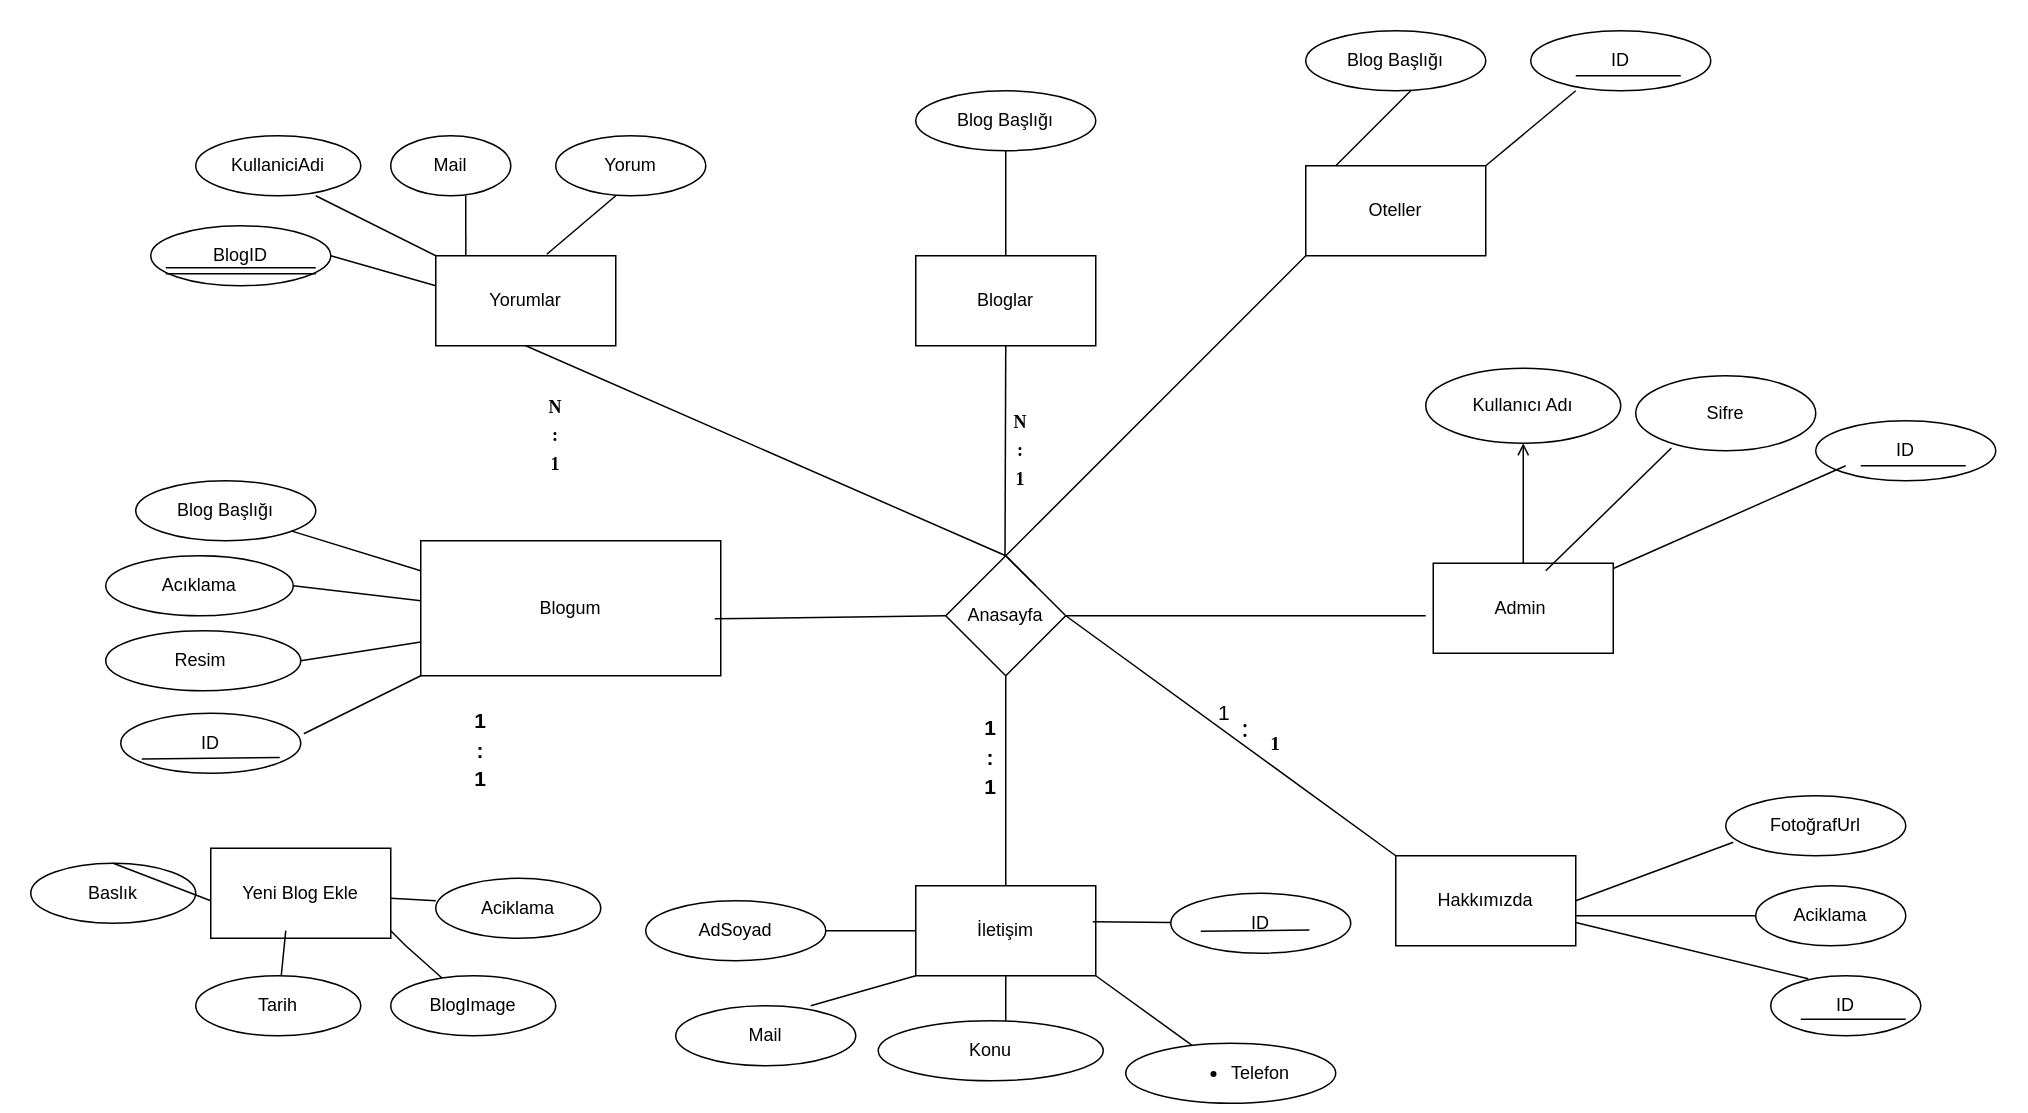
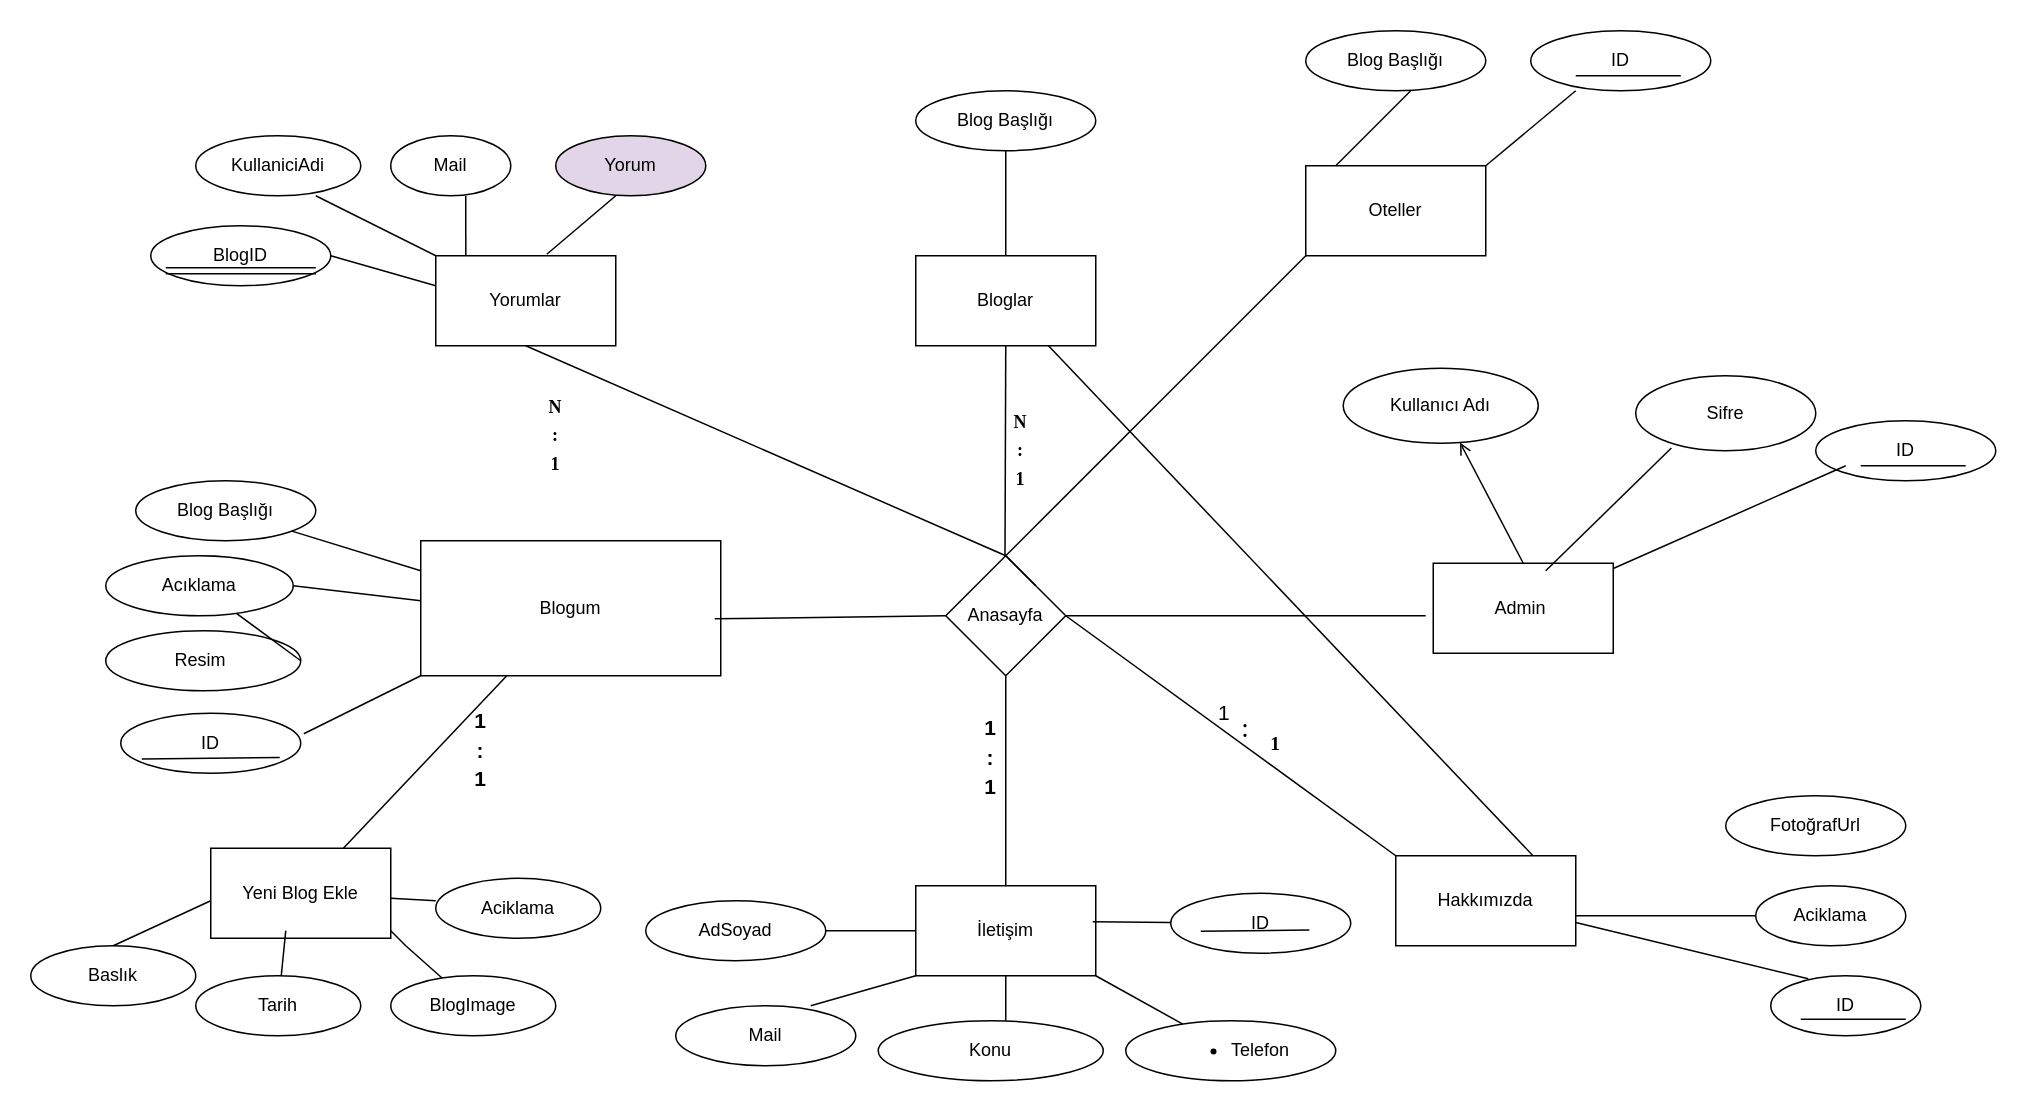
- <mxCell id="30" value="Yorum" style="ellipse;whiteSpace=wrap;html=1;" parent="1" vertex="1"><mxGeometry x="370" y="90" width="100" height="40" as="geometry" /></mxCell>
+ <mxCell id="30" value="Yorum" style="ellipse;whiteSpace=wrap;html=1;fillColor=#e1d5e7;" parent="1" vertex="1"><mxGeometry x="370" y="90" width="100" height="40" as="geometry" /></mxCell>
- <mxCell id="70" value="Kullanıcı Adı" style="ellipse;whiteSpace=wrap;html=1;" vertex="1" parent="1"><mxGeometry x="950" y="245" width="130" height="50" as="geometry" /></mxCell>
+ <mxCell id="70" value="Kullanıcı Adı" style="ellipse;whiteSpace=wrap;html=1;" vertex="1" parent="1"><mxGeometry x="895" y="245" width="130" height="50" as="geometry" /></mxCell>
- <mxCell id="15" value="" style="endArrow=none;html=1;rounded=0;exitX=1;exitY=0.5;exitDx=0;exitDy=0;entryX=0;entryY=0.75;entryDx=0;entryDy=0;" parent="1" source="13" target="5" edge="1"><mxGeometry width="50" height="50" relative="1" as="geometry"><mxPoint x="220" y="470" as="sourcePoint" /><mxPoint x="270" y="420" as="targetPoint" /></mxGeometry></mxCell>
+ <mxCell id="15" value="" style="endArrow=none;html=1;rounded=0;exitX=1;exitY=0.5;exitDx=0;exitDy=0;" parent="1" source="13" target="12" edge="1"><mxGeometry width="50" height="50" relative="1" as="geometry"><mxPoint x="220" y="470" as="sourcePoint" /><mxPoint x="270" y="420" as="targetPoint" /></mxGeometry></mxCell>
+ <mxCell id="8" value="" style="endArrow=none;html=1;rounded=0;" parent="1" source="9" target="5" edge="1"><mxGeometry width="50" height="50" relative="1" as="geometry"><mxPoint x="360" y="510" as="sourcePoint" /><mxPoint x="290" y="360" as="targetPoint" /><Array as="points" /></mxGeometry></mxCell>
- <mxCell id="27" value="" style="endArrow=none;html=1;rounded=0;exitX=1;exitY=0.5;exitDx=0;exitDy=0;entryX=0.042;entryY=0.775;entryDx=0;entryDy=0;entryPerimeter=0;" parent="1" source="48" target="26" edge="1"><mxGeometry width="50" height="50" relative="1" as="geometry"><mxPoint x="1045" y="610" as="sourcePoint" /><mxPoint x="1080" y="570" as="targetPoint" /></mxGeometry></mxCell>
+ <mxCell id="27" value="" style="endArrow=none;html=1;rounded=0;exitX=1;exitY=0.5;exitDx=0;exitDy=0;" parent="1" source="48" target="4" edge="1"><mxGeometry width="50" height="50" relative="1" as="geometry"><mxPoint x="1045" y="610" as="sourcePoint" /><mxPoint x="1080" y="570" as="targetPoint" /></mxGeometry></mxCell>
- <mxCell id="56" value="Baslık" style="ellipse;whiteSpace=wrap;html=1;" parent="1" vertex="1"><mxGeometry x="20" y="575" width="110" height="40" as="geometry" /></mxCell>
+ <mxCell id="56" value="Baslık" style="ellipse;whiteSpace=wrap;html=1;" parent="1" vertex="1"><mxGeometry x="20" y="630" width="110" height="40" as="geometry" /></mxCell>
- <mxCell id="46" value="&lt;ul type=&quot;disc&quot;&gt;&lt;li style=&quot;mso-margin-top-alt:auto;mso-margin-bottom-alt:auto;&lt;br/&gt;     line-height:normal;mso-list:l0 level1 lfo1;tab-stops:list 36.0pt&quot; class=&quot;MsoNormal&quot;&gt;Telefon&lt;/li&gt;&lt;/ul&gt;" style="ellipse;whiteSpace=wrap;html=1;" parent="1" vertex="1"><mxGeometry x="750" y="695" width="140" height="40" as="geometry" /></mxCell>
+ <mxCell id="46" value="&lt;ul type=&quot;disc&quot;&gt;&lt;li style=&quot;mso-margin-top-alt:auto;mso-margin-bottom-alt:auto;&lt;br/&gt;     line-height:normal;mso-list:l0 level1 lfo1;tab-stops:list 36.0pt&quot; class=&quot;MsoNormal&quot;&gt;Telefon&lt;/li&gt;&lt;/ul&gt;" style="ellipse;whiteSpace=wrap;html=1;" parent="1" vertex="1"><mxGeometry y="680" width="140" height="40" as="geometry" x="750" /></mxCell>
